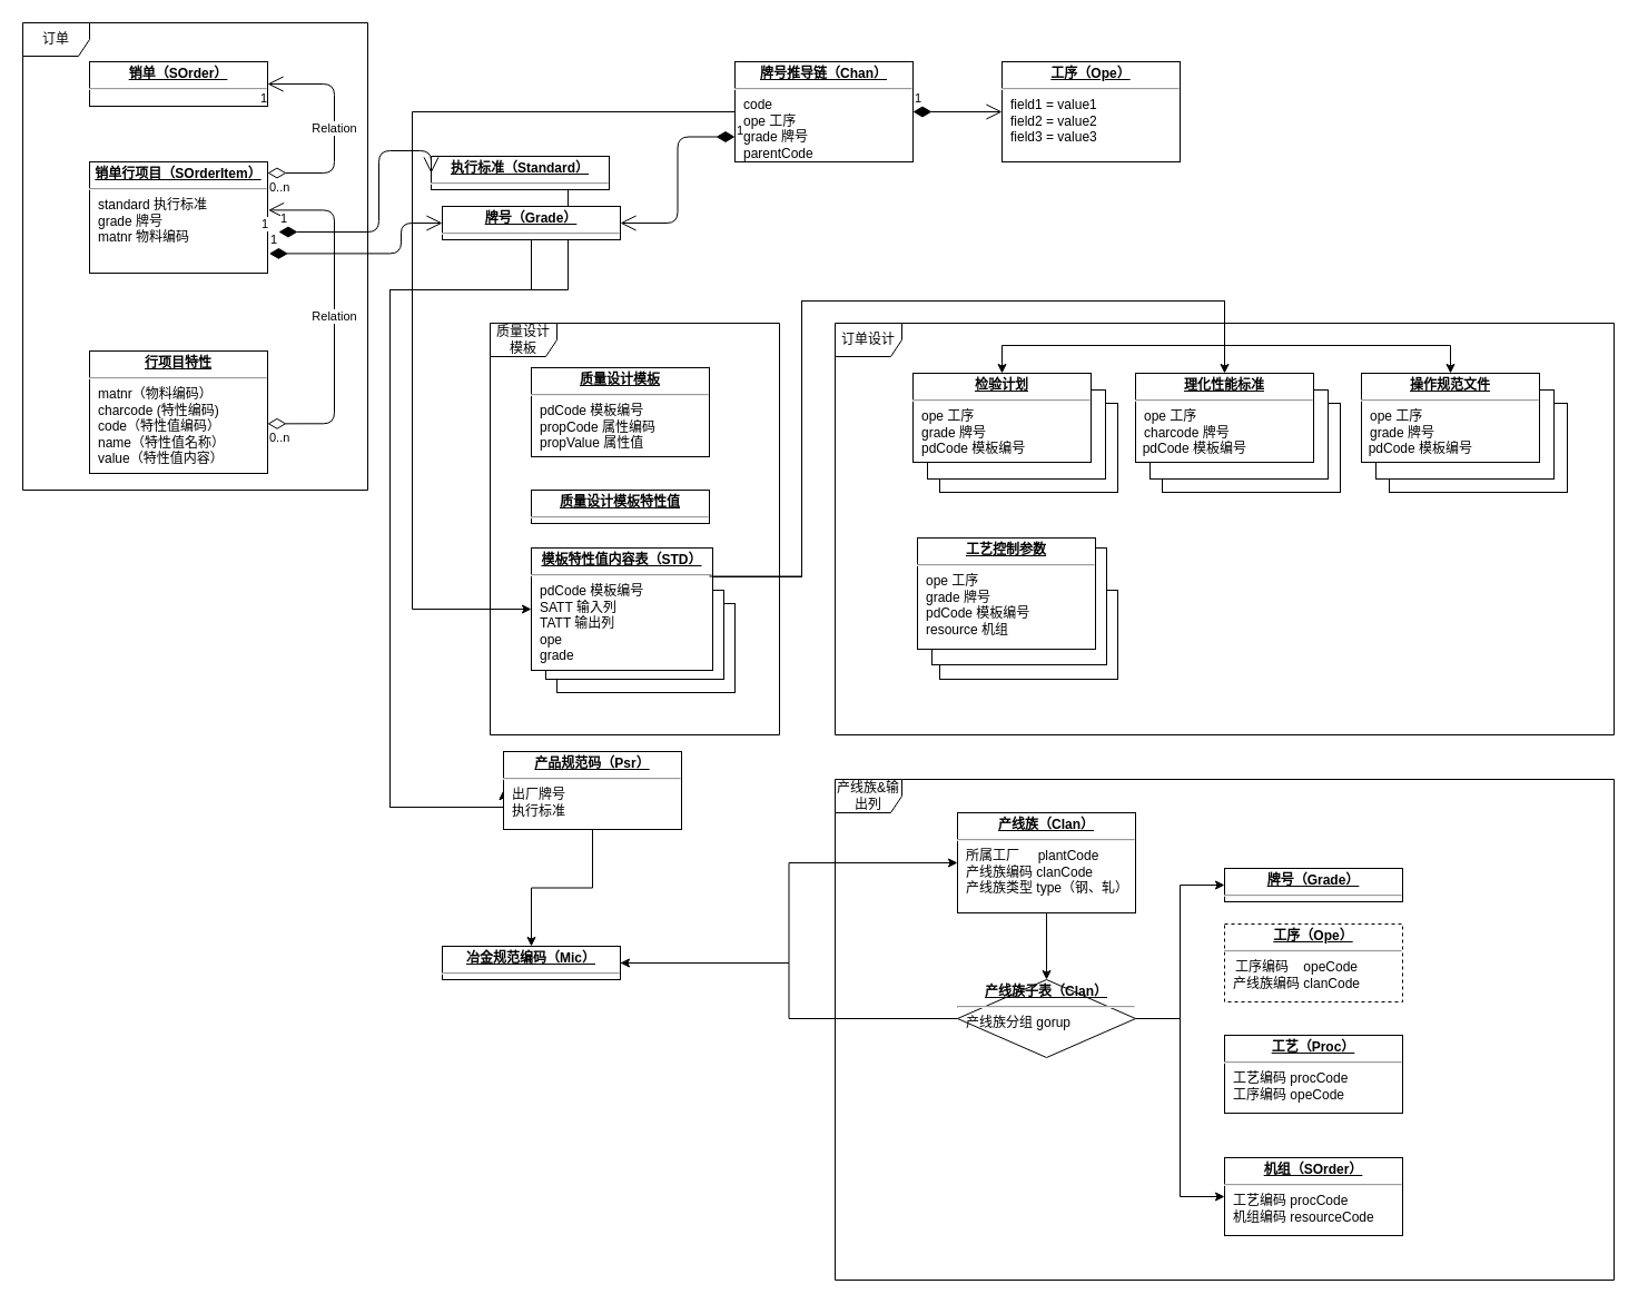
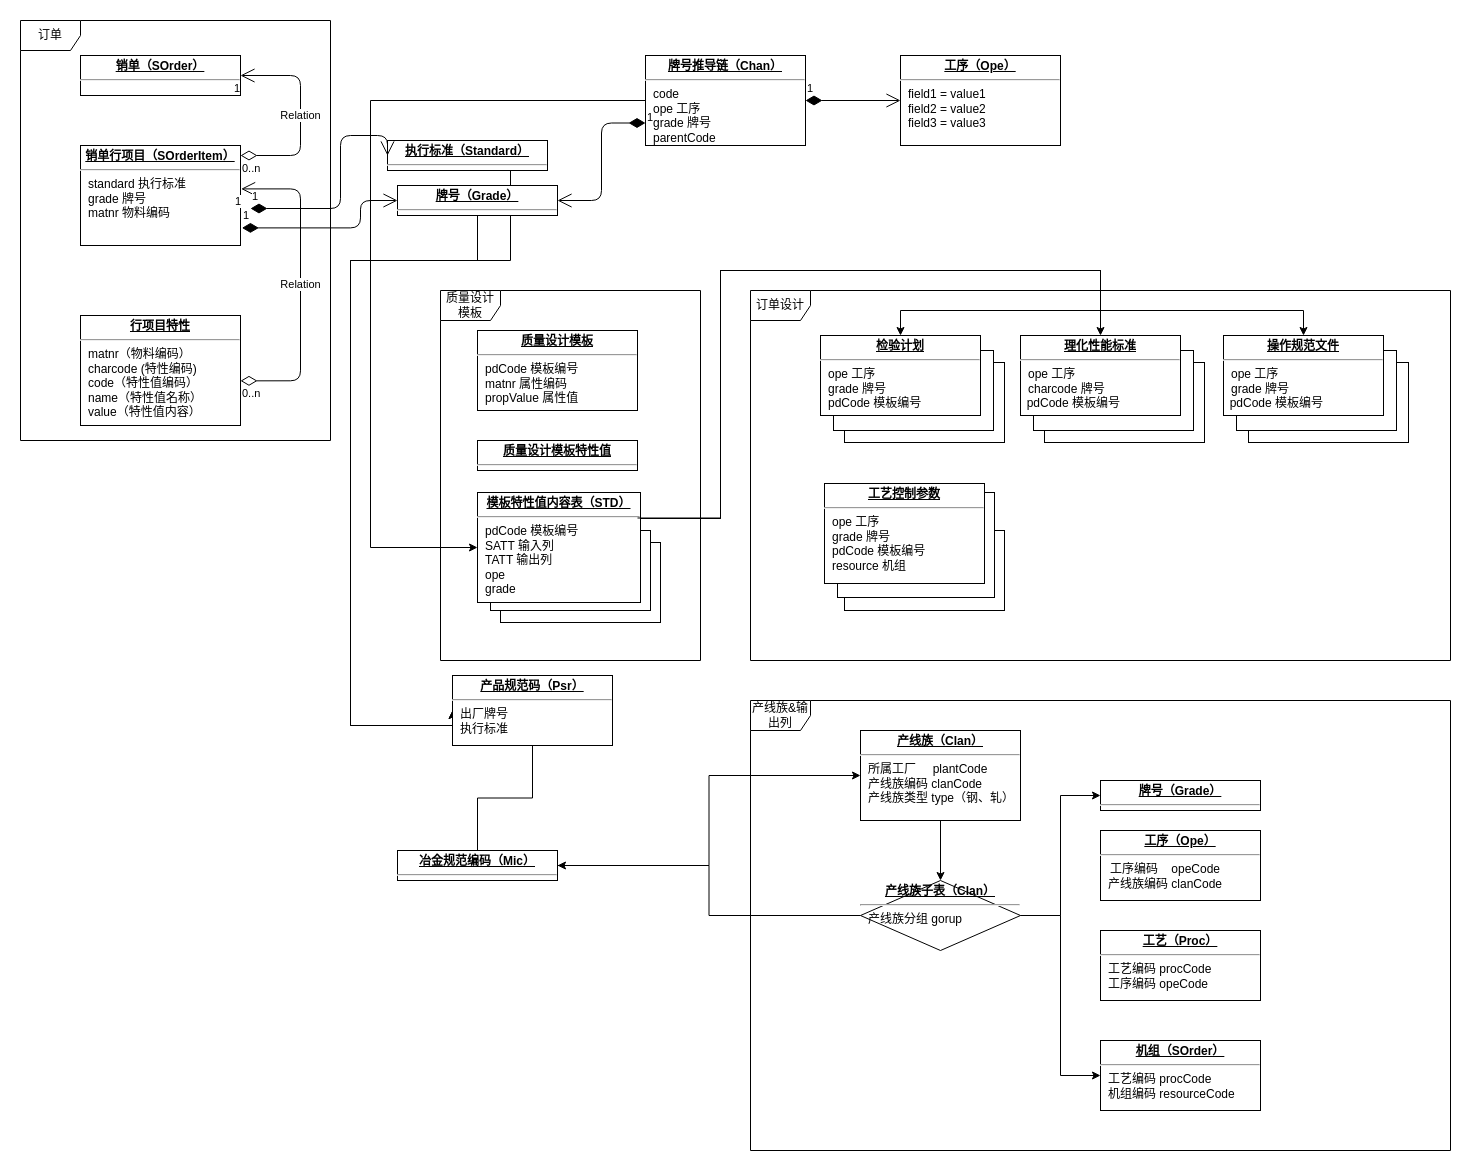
- <mxCell id="16" value="&lt;p style=&quot;margin: 0px ; margin-top: 4px ; text-align: center ; text-decoration: underline&quot;&gt;&lt;b&gt;牌号推导链（Chan）&lt;/b&gt;&lt;/p&gt;&lt;hr&gt;&lt;p style=&quot;margin: 0px ; margin-left: 8px&quot;&gt;code&lt;/p&gt;&lt;p style=&quot;margin: 0px ; margin-left: 8px&quot;&gt;ope 工序&lt;br&gt;grade 牌号&lt;/p&gt;&lt;p style=&quot;margin: 0px ; margin-left: 8px&quot;&gt;parentCode&lt;/p&gt;" style="verticalAlign=top;align=left;overflow=fill;fontSize=12;fontFamily=Helvetica;html=1;" parent="1" vertex="1"><mxGeometry x="660" y="55" width="160" height="90" as="geometry" /></mxCell>
+ <mxCell id="16" value="&lt;p style=&quot;margin: 0px ; margin-top: 4px ; text-align: center ; text-decoration: underline&quot;&gt;&lt;b&gt;牌号推导链（Chan）&lt;/b&gt;&lt;/p&gt;&lt;hr&gt;&lt;p style=&quot;margin: 0px ; margin-left: 8px&quot;&gt;code&lt;/p&gt;&lt;p style=&quot;margin: 0px ; margin-left: 8px&quot;&gt;ope 工序&lt;br&gt;grade 牌号&lt;/p&gt;&lt;p style=&quot;margin: 0px ; margin-left: 8px&quot;&gt;parentCode&lt;/p&gt;" style="verticalAlign=top;align=left;overflow=fill;fontSize=12;fontFamily=Helvetica;html=1;" parent="1" vertex="1"><mxGeometry x="645" y="55" width="160" height="90" as="geometry" /></mxCell>
- <mxCell id="36" value="&lt;p style=&quot;margin: 0px ; margin-top: 4px ; text-align: center ; text-decoration: underline&quot;&gt;&lt;b&gt;质量设计模板&lt;/b&gt;&lt;/p&gt;&lt;hr&gt;&lt;p style=&quot;margin: 0px ; margin-left: 8px&quot;&gt;pdCode 模板编号&lt;/p&gt;&lt;p style=&quot;margin: 0px ; margin-left: 8px&quot;&gt;propCode 属性编码&lt;br&gt;&lt;/p&gt;&lt;p style=&quot;margin: 0px ; margin-left: 8px&quot;&gt;propValue 属性值&lt;br&gt;&lt;/p&gt;" style="verticalAlign=top;align=left;overflow=fill;fontSize=12;fontFamily=Helvetica;html=1;" parent="1" vertex="1"><mxGeometry x="477" y="330" width="160" height="80" as="geometry" /></mxCell>
+ <mxCell id="36" value="&lt;p style=&quot;margin: 0px ; margin-top: 4px ; text-align: center ; text-decoration: underline&quot;&gt;&lt;b&gt;质量设计模板&lt;/b&gt;&lt;/p&gt;&lt;hr&gt;&lt;p style=&quot;margin: 0px ; margin-left: 8px&quot;&gt;pdCode 模板编号&lt;/p&gt;&lt;p style=&quot;margin: 0px ; margin-left: 8px&quot;&gt;matnr 属性编码&lt;br&gt;&lt;/p&gt;&lt;p style=&quot;margin: 0px ; margin-left: 8px&quot;&gt;propValue 属性值&lt;br&gt;&lt;/p&gt;" style="verticalAlign=top;align=left;overflow=fill;fontSize=12;fontFamily=Helvetica;html=1;" parent="1" vertex="1"><mxGeometry x="477" y="330" width="160" height="80" as="geometry" /></mxCell>
- <mxCell id="43" style="edgeStyle=orthogonalEdgeStyle;rounded=0;orthogonalLoop=1;jettySize=auto;html=1;entryX=0.5;entryY=0;entryDx=0;entryDy=0;" edge="1" parent="1" source="44" target="46"><mxGeometry relative="1" as="geometry" /></mxCell>
+ <mxCell id="43" style="edgeStyle=orthogonalEdgeStyle;rounded=0;orthogonalLoop=1;jettySize=auto;html=1;entryX=0.5;entryY=0;entryDx=0;entryDy=0;endArrow=none;" edge="1" parent="1" source="44" target="46"><mxGeometry relative="1" as="geometry" /></mxCell>
- <mxCell id="52" value="&lt;p style=&quot;margin: 0px ; margin-top: 4px ; text-align: center ; text-decoration: underline&quot;&gt;&lt;b&gt;工序（Ope）&lt;/b&gt;&lt;/p&gt;&lt;hr&gt;&amp;nbsp; &amp;nbsp;工序编码&amp;nbsp; &amp;nbsp; opeCode&lt;br&gt;&lt;p style=&quot;margin: 0px ; margin-left: 8px&quot;&gt;产线族编码 clanCode&amp;nbsp;&lt;/p&gt;" style="verticalAlign=top;align=left;overflow=fill;fontSize=12;fontFamily=Helvetica;html=1;dashed=1;" vertex="1" parent="1"><mxGeometry x="1100" y="830" width="160" height="70" as="geometry" /></mxCell>
+ <mxCell id="52" value="&lt;p style=&quot;margin: 0px ; margin-top: 4px ; text-align: center ; text-decoration: underline&quot;&gt;&lt;b&gt;工序（Ope）&lt;/b&gt;&lt;/p&gt;&lt;hr&gt;&amp;nbsp; &amp;nbsp;工序编码&amp;nbsp; &amp;nbsp; opeCode&lt;br&gt;&lt;p style=&quot;margin: 0px ; margin-left: 8px&quot;&gt;产线族编码 clanCode&amp;nbsp;&lt;/p&gt;" style="verticalAlign=top;align=left;overflow=fill;fontSize=12;fontFamily=Helvetica;html=1;" vertex="1" parent="1"><mxGeometry x="1100" y="830" width="160" height="70" as="geometry" /></mxCell>
